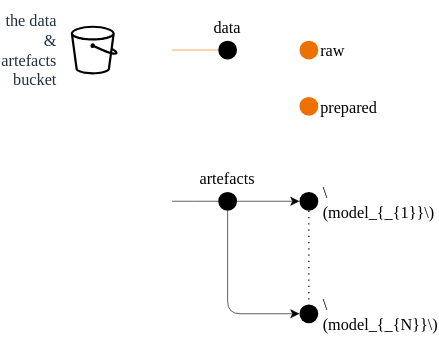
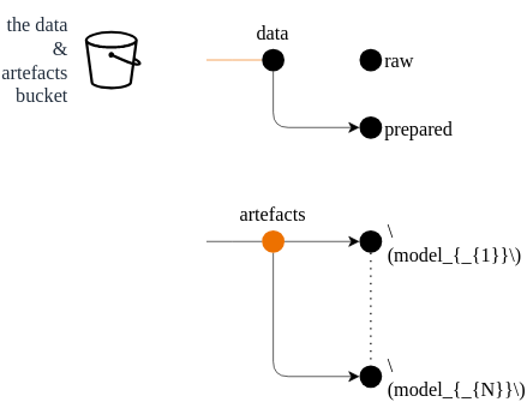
- <mxCell id="5" value="raw" style="ellipse;whiteSpace=wrap;html=1;aspect=fixed;fillColor=#ED7100;strokeColor=none;rotation=0;labelPosition=right;verticalLabelPosition=middle;align=left;verticalAlign=middle;fontFamily=Asap;fontSource=https%3A%2F%2Ffonts.googleapis.com%2Fcss%3Ffamily%3DAsap;strokeWidth=0.5;fontSize=13;" vertex="1" parent="1"><mxGeometry x="203" y="32" width="15" height="15" as="geometry" /></mxCell>
+ <mxCell id="5" value="raw" style="ellipse;whiteSpace=wrap;html=1;aspect=fixed;fillColor=#000000;strokeColor=none;rotation=0;labelPosition=right;verticalLabelPosition=middle;align=left;verticalAlign=middle;fontFamily=Asap;fontSource=https%3A%2F%2Ffonts.googleapis.com%2Fcss%3Ffamily%3DAsap;strokeWidth=0.5;fontSize=13;" vertex="1" parent="1"><mxGeometry x="203" y="32" width="15" height="15" as="geometry" /></mxCell>
+ <mxCell id="2" style="edgeStyle=orthogonalEdgeStyle;rounded=1;orthogonalLoop=1;jettySize=auto;html=1;entryX=0;entryY=0.5;entryDx=0;entryDy=0;exitX=0.5;exitY=1;exitDx=0;exitDy=0;strokeWidth=0.5;fontFamily=Asap;fontSource=https%3A%2F%2Ffonts.googleapis.com%2Fcss%3Ffamily%3DAsap;fontSize=13;" edge="1" parent="1" source="4" target="6"><mxGeometry relative="1" as="geometry" /></mxCell>
- <mxCell id="6" value="prepared" style="ellipse;whiteSpace=wrap;html=1;aspect=fixed;fillColor=#ed7100;strokeColor=none;rotation=0;labelPosition=right;verticalLabelPosition=middle;align=left;verticalAlign=middle;fontFamily=Asap;fontSource=https%3A%2F%2Ffonts.googleapis.com%2Fcss%3Ffamily%3DAsap;strokeWidth=0.5;fontSize=13;" vertex="1" parent="1"><mxGeometry x="203" y="77" width="15" height="15" as="geometry" /></mxCell>
+ <mxCell id="6" value="prepared" style="ellipse;whiteSpace=wrap;html=1;aspect=fixed;fillColor=#000000;strokeColor=none;rotation=0;labelPosition=right;verticalLabelPosition=middle;align=left;verticalAlign=middle;fontFamily=Asap;fontSource=https%3A%2F%2Ffonts.googleapis.com%2Fcss%3Ffamily%3DAsap;strokeWidth=0.5;fontSize=13;" vertex="1" parent="1"><mxGeometry x="203" y="77" width="15" height="15" as="geometry" /></mxCell>
- <mxCell id="10" value="artefacts" style="ellipse;whiteSpace=wrap;html=1;aspect=fixed;fillColor=#000000;strokeColor=none;rotation=0;labelPosition=center;verticalLabelPosition=top;align=center;verticalAlign=bottom;fontFamily=Asap;fontSource=https%3A%2F%2Ffonts.googleapis.com%2Fcss%3Ffamily%3DAsap;strokeWidth=0.5;fontSize=13;" vertex="1" parent="1"><mxGeometry x="138" y="153" width="15" height="15" as="geometry" /></mxCell>
+ <mxCell id="10" value="artefacts" style="ellipse;whiteSpace=wrap;html=1;aspect=fixed;fillColor=#ed7100;strokeColor=none;rotation=0;labelPosition=center;verticalLabelPosition=top;align=center;verticalAlign=bottom;fontFamily=Asap;fontSource=https%3A%2F%2Ffonts.googleapis.com%2Fcss%3Ffamily%3DAsap;strokeWidth=0.5;fontSize=13;" vertex="1" parent="1"><mxGeometry x="138" y="153" width="15" height="15" as="geometry" /></mxCell>
